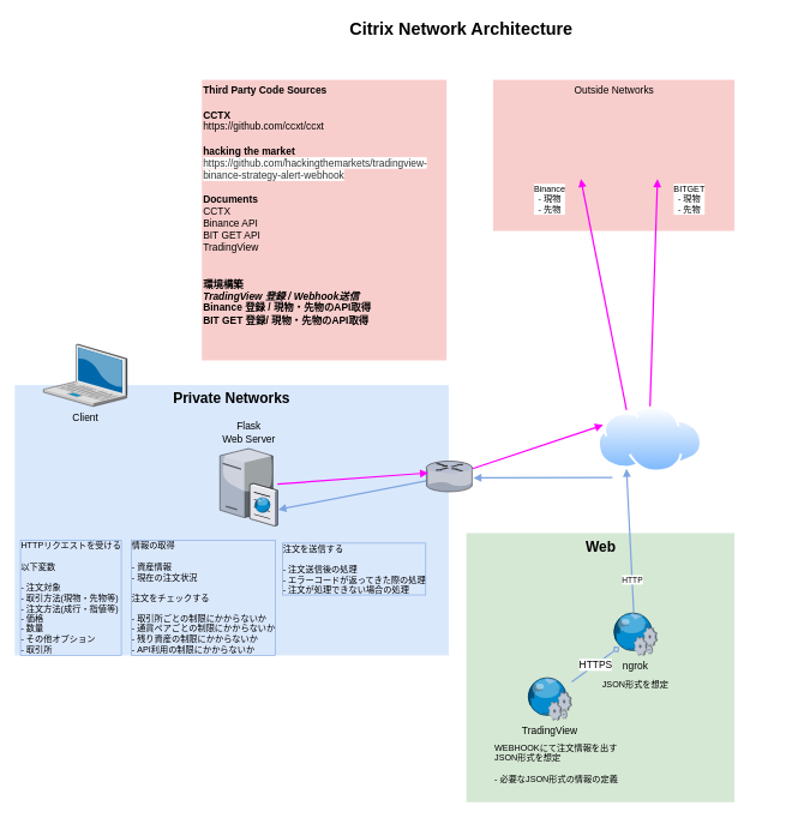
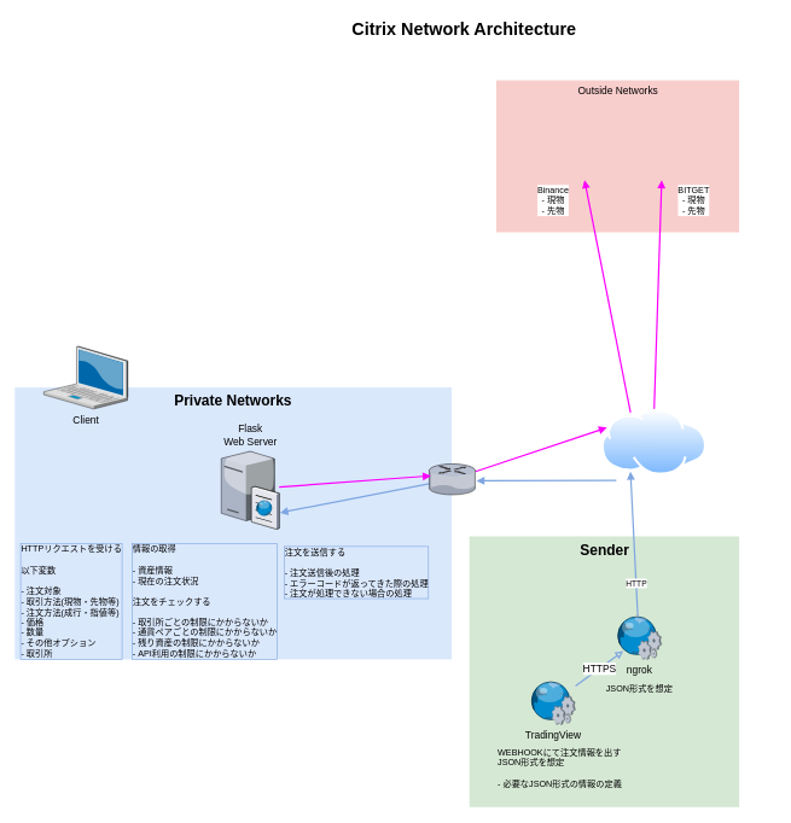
- <mxCell id="18" value="&lt;b&gt;Third Party Code Sources&lt;/b&gt;&lt;br&gt;&lt;br&gt;&lt;b&gt;CCTX&lt;/b&gt;&lt;br&gt;https://github.com/ccxt/ccxt&lt;br&gt;&lt;br&gt;&lt;b&gt;hacking the market&lt;/b&gt;&lt;br&gt;&lt;span style=&quot;color: rgb(51 , 51 , 51) ; font-family: , &amp;#34;meiryo&amp;#34; , &amp;#34;verdana&amp;#34; , &amp;#34;ヒラギノ角ゴ pro w3&amp;#34; , &amp;#34;hiragino kaku gothic pro&amp;#34; , &amp;#34;osaka&amp;#34; , &amp;#34;ｍｓ ｐゴシック&amp;#34; , &amp;#34;ms pgothic&amp;#34; , sans-serif ; background-color: rgb(255 , 255 , 255)&quot;&gt;https://github.com/hackingthemarkets/tradingview-binance-strategy-alert-webhook&lt;/span&gt;&lt;br&gt;&lt;br&gt;&lt;b&gt;Documents&lt;/b&gt;&lt;br&gt;CCTX&amp;nbsp;&lt;br&gt;Binance API&lt;br&gt;BIT GET API&lt;br&gt;TradingView&lt;br&gt;&lt;br&gt;&lt;br&gt;&lt;b&gt;環境構築&lt;br&gt;&lt;i&gt;TradingView 登録 / Webhook送信&lt;br&gt;&lt;/i&gt;Binance 登録 / 現物・先物のAPI取得&lt;br&gt;BIT GET 登録/ 現物・先物のAPI取得&lt;br&gt;&lt;br&gt;&lt;/b&gt;" style="whiteSpace=wrap;html=1;fillColor=#f8cecc;fontSize=14;strokeColor=none;verticalAlign=top;align=left;" vertex="1" parent="1"><mxGeometry x="280" y="110" width="340" height="390" as="geometry" /></mxCell>
- <mxCell id="3" value="&lt;b&gt;&lt;font style=&quot;font-size: 20px&quot;&gt;Web&lt;/font&gt;&lt;/b&gt;" style="whiteSpace=wrap;html=1;fillColor=#d5e8d4;fontSize=14;strokeColor=none;verticalAlign=top;" parent="1" vertex="1"><mxGeometry x="647.5" y="740" width="372.5" height="374" as="geometry" /></mxCell>
+ <mxCell id="3" value="&lt;b&gt;&lt;font style=&quot;font-size: 20px&quot;&gt;Sender&lt;/font&gt;&lt;/b&gt;" style="whiteSpace=wrap;html=1;fillColor=#d5e8d4;fontSize=14;strokeColor=none;verticalAlign=top;" parent="1" vertex="1"><mxGeometry x="647.5" y="740" width="372.5" height="374" as="geometry" /></mxCell>
- <mxCell id="11" value="HTTPS" style="edgeStyle=none;rounded=0;html=1;jettySize=auto;orthogonalLoop=1;fontSize=14;endArrow=diamond;endFill=0;strokeWidth=2;entryX=0.159;entryY=0.808;entryDx=0;entryDy=0;entryPerimeter=0;strokeColor=#7EA6E0;startArrow=none;startFill=0;" parent="1" source="17" target="15" edge="1"><mxGeometry relative="1" as="geometry"><Array as="points" /></mxGeometry></mxCell>
+ <mxCell id="11" value="HTTPS" style="edgeStyle=none;rounded=0;html=1;jettySize=auto;orthogonalLoop=1;fontSize=14;endArrow=block;endFill=0;strokeWidth=2;entryX=0.159;entryY=0.808;entryDx=0;entryDy=0;entryPerimeter=0;strokeColor=#7EA6E0;startArrow=none;startFill=0;" parent="1" source="17" target="15" edge="1"><mxGeometry relative="1" as="geometry"><Array as="points" /></mxGeometry></mxCell>
